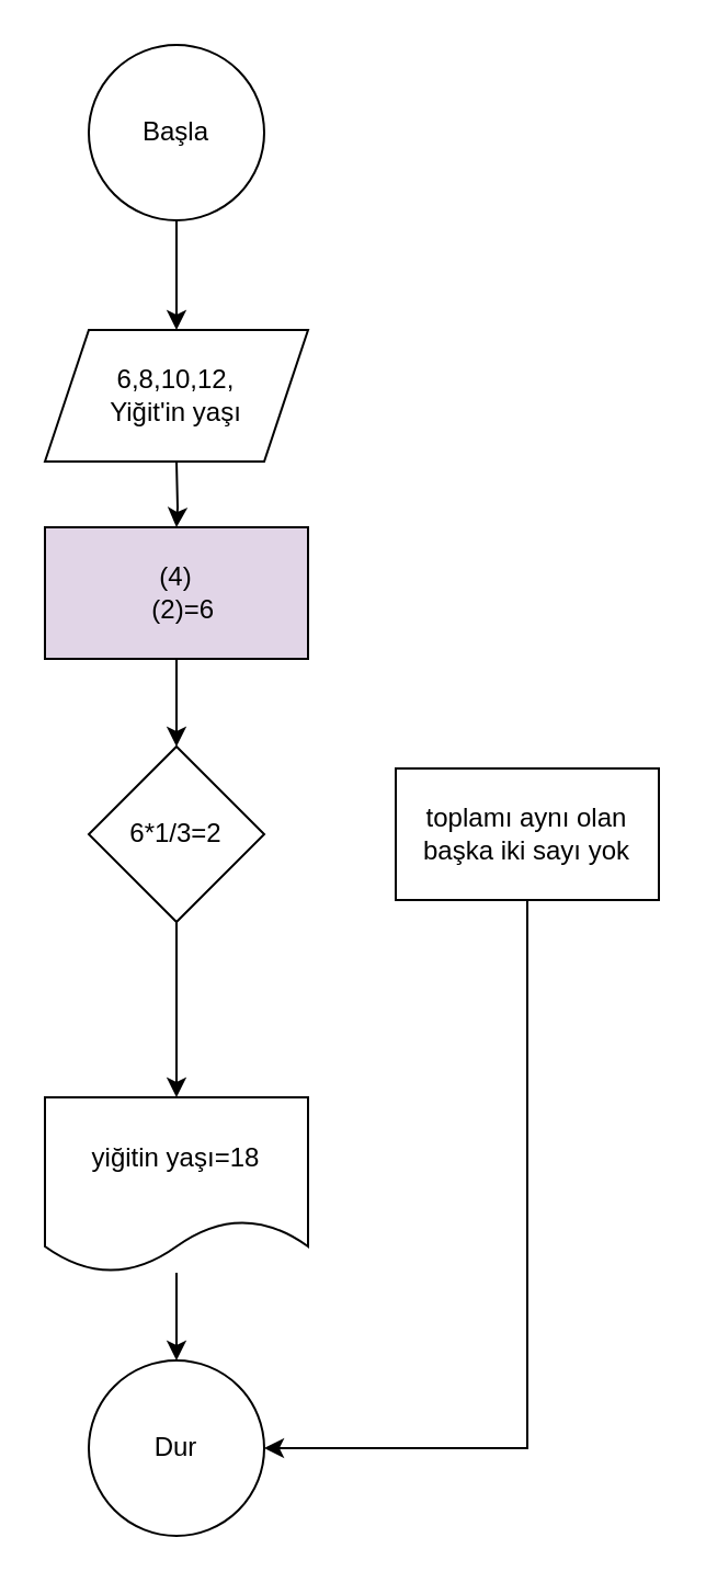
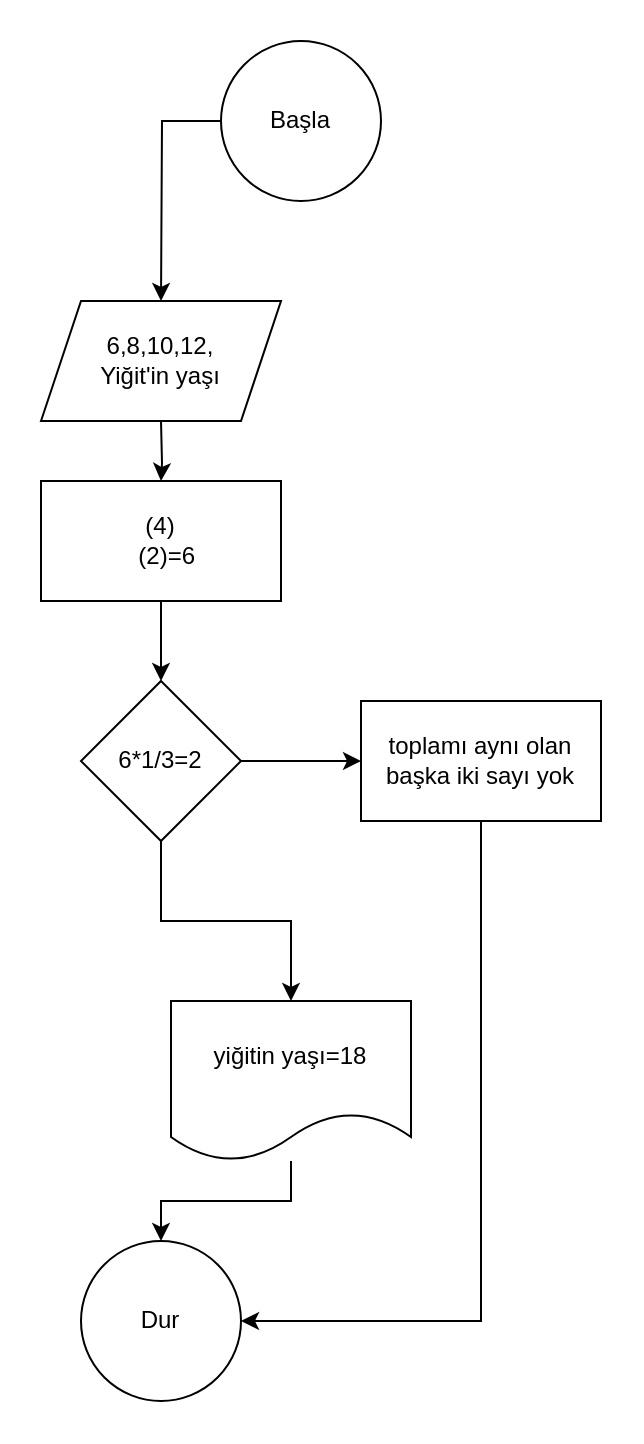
- <mxCell id="3" value="Başla" style="ellipse;whiteSpace=wrap;html=1;aspect=fixed;" parent="1" vertex="1"><mxGeometry x="40" y="20" width="80" height="80" as="geometry" /></mxCell>
+ <mxCell id="3" value="Başla" style="ellipse;whiteSpace=wrap;html=1;aspect=fixed;" parent="1" vertex="1"><mxGeometry x="110" y="20" width="80" height="80" as="geometry" /></mxCell>
- <mxCell id="7" value="(4)&lt;br&gt;&amp;nbsp; (2)=6" style="whiteSpace=wrap;html=1;rounded=0;fillColor=#e1d5e7;" parent="1" vertex="1"><mxGeometry x="20" y="240" width="120" height="60" as="geometry" /></mxCell>
+ <mxCell id="7" value="(4)&lt;br&gt;&amp;nbsp; (2)=6" style="whiteSpace=wrap;html=1;rounded=0;" parent="1" vertex="1"><mxGeometry x="20" y="240" width="120" height="60" as="geometry" /></mxCell>
+ <mxCell id="9" value="" style="edgeStyle=orthogonalEdgeStyle;rounded=0;orthogonalLoop=1;jettySize=auto;html=1;" parent="1" source="10" target="14" edge="1"><mxGeometry relative="1" as="geometry" /></mxCell>
- <mxCell id="12" value="yiğitin yaşı=18" style="shape=document;whiteSpace=wrap;html=1;boundedLbl=1;" parent="1" vertex="1"><mxGeometry x="20" y="500" width="120" height="80" as="geometry" /></mxCell>
+ <mxCell id="12" value="yiğitin yaşı=18" style="shape=document;whiteSpace=wrap;html=1;boundedLbl=1;" parent="1" vertex="1"><mxGeometry x="85" y="500" width="120" height="80" as="geometry" /></mxCell>
